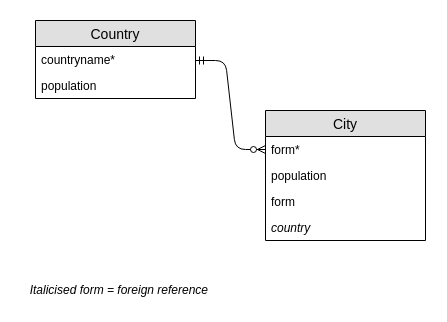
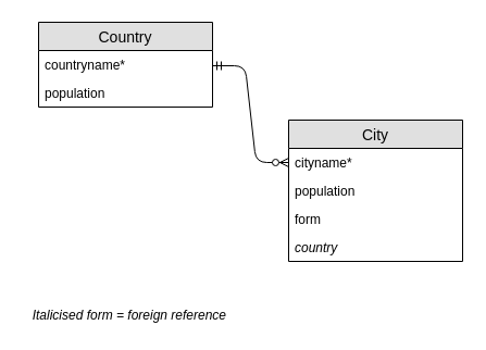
- <mxCell id="7" value="form*" style="text;strokeColor=none;fillColor=none;spacingLeft=4;spacingRight=4;overflow=hidden;rotatable=0;points=[[0,0.5],[1,0.5]];portConstraint=eastwest;fontSize=12;" vertex="1" parent="6"><mxGeometry y="26" width="160" height="26" as="geometry" /></mxCell>
+ <mxCell id="7" value="cityname*" style="text;strokeColor=none;fillColor=none;spacingLeft=4;spacingRight=4;overflow=hidden;rotatable=0;points=[[0,0.5],[1,0.5]];portConstraint=eastwest;fontSize=12;" vertex="1" parent="6"><mxGeometry y="26" width="160" height="26" as="geometry" /></mxCell>
